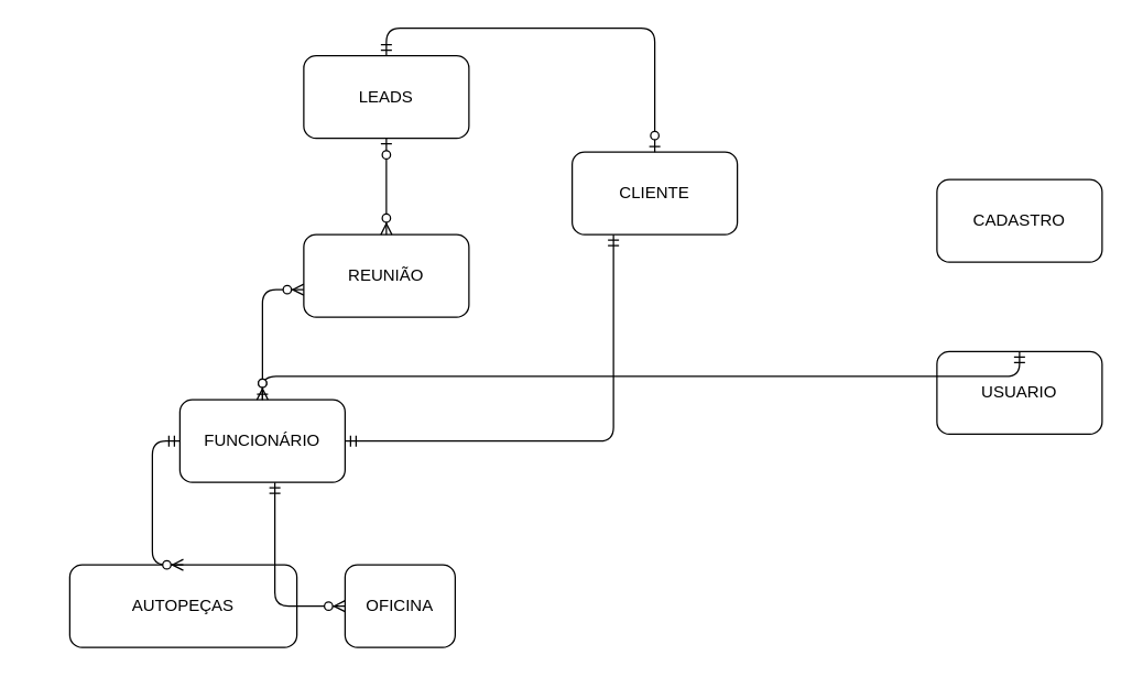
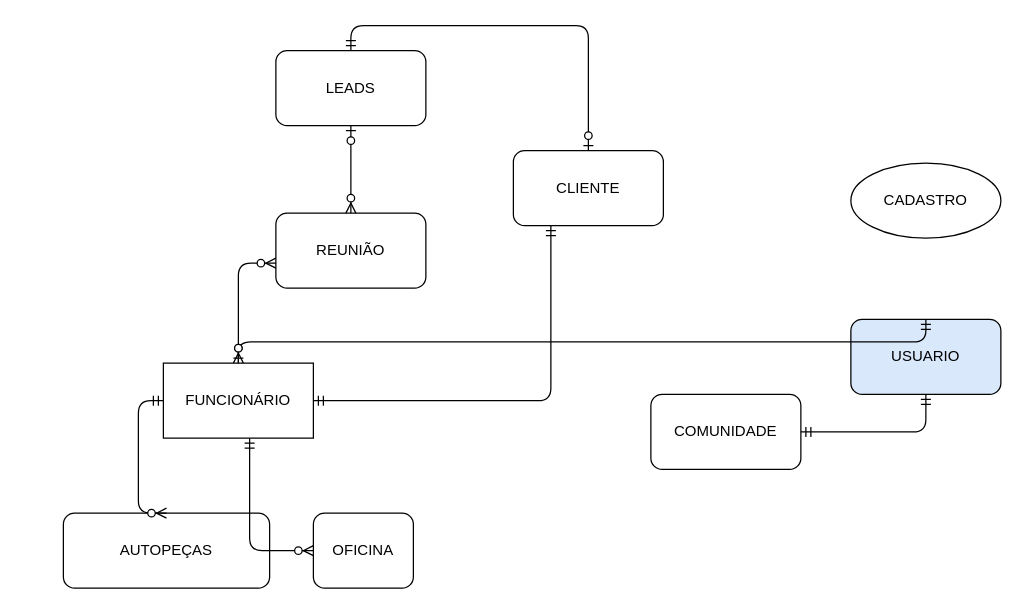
- <mxCell id="3" value="CLIENTE" style="rounded=1;whiteSpace=wrap;html=1;" vertex="1" parent="1"><mxGeometry x="415" y="110" width="120" height="60" as="geometry" /></mxCell>
+ <mxCell id="3" value="CLIENTE" style="rounded=1;whiteSpace=wrap;html=1;" vertex="1" parent="1"><mxGeometry x="410" y="120" width="120" height="60" as="geometry" /></mxCell>
- <mxCell id="17" value="CADASTRO" style="rounded=1;whiteSpace=wrap;html=1;" vertex="1" parent="1"><mxGeometry x="680" y="130" width="120" height="60" as="geometry" /></mxCell>
+ <mxCell id="17" value="CADASTRO" style="ellipse;whiteSpace=wrap;html=1;" vertex="1" parent="1"><mxGeometry x="680" y="130" width="120" height="60" as="geometry" /></mxCell>
- <mxCell id="13" value="USUARIO" style="rounded=1;whiteSpace=wrap;html=1;" vertex="1" parent="1"><mxGeometry x="680" y="255" width="120" height="60" as="geometry" /></mxCell>
+ <mxCell id="13" value="USUARIO" style="rounded=1;whiteSpace=wrap;html=1;fillColor=#dae8fc;" vertex="1" parent="1"><mxGeometry x="680" y="255" width="120" height="60" as="geometry" /></mxCell>
- <mxCell id="5" value="FUNCIONÁRIO" style="rounded=1;whiteSpace=wrap;html=1;" vertex="1" parent="1"><mxGeometry x="130" y="290" width="120" height="60" as="geometry" /></mxCell>
+ <mxCell id="5" value="FUNCIONÁRIO" style="whiteSpace=wrap;html=1;rounded=0;" vertex="1" parent="1"><mxGeometry x="130" y="290" width="120" height="60" as="geometry" /></mxCell>
+ <mxCell id="7" value="COMUNIDADE" style="rounded=1;whiteSpace=wrap;html=1;" vertex="1" parent="1"><mxGeometry x="520" y="315" width="120" height="60" as="geometry" /></mxCell>
+ <mxCell id="14" value="" style="edgeStyle=elbowEdgeStyle;fontSize=12;html=1;endArrow=ERmandOne;startArrow=ERmandOne;entryX=1;entryY=0.5;entryDx=0;entryDy=0;exitX=0.5;exitY=1;exitDx=0;exitDy=0;" edge="1" parent="1" source="13" target="7"><mxGeometry width="100" height="100" relative="1" as="geometry"><mxPoint x="734" y="100" as="sourcePoint" /><mxPoint x="780" y="200" as="targetPoint" /><Array as="points"><mxPoint x="740" y="340" /></Array></mxGeometry></mxCell>
